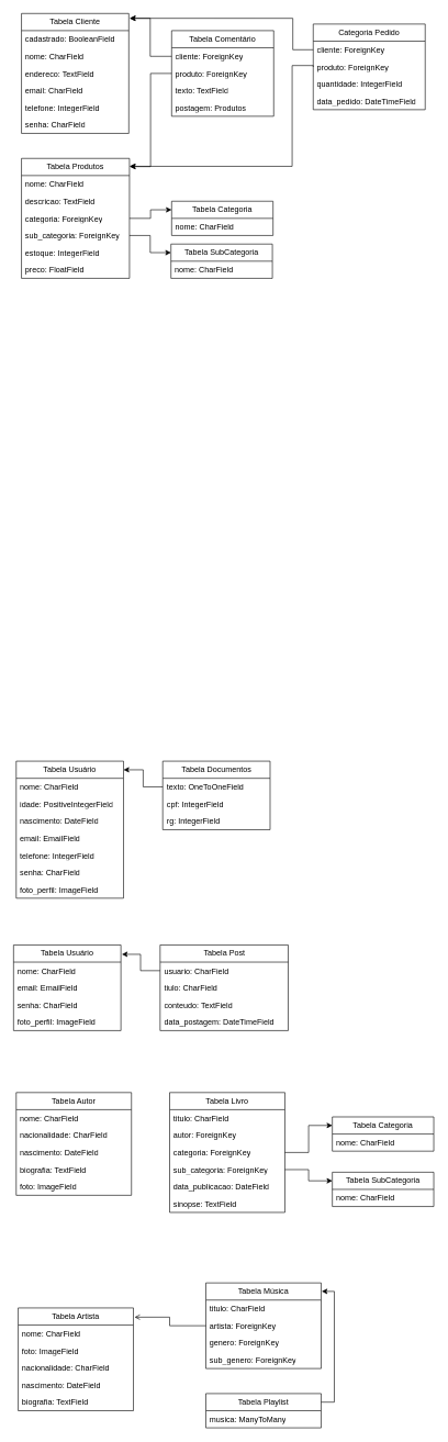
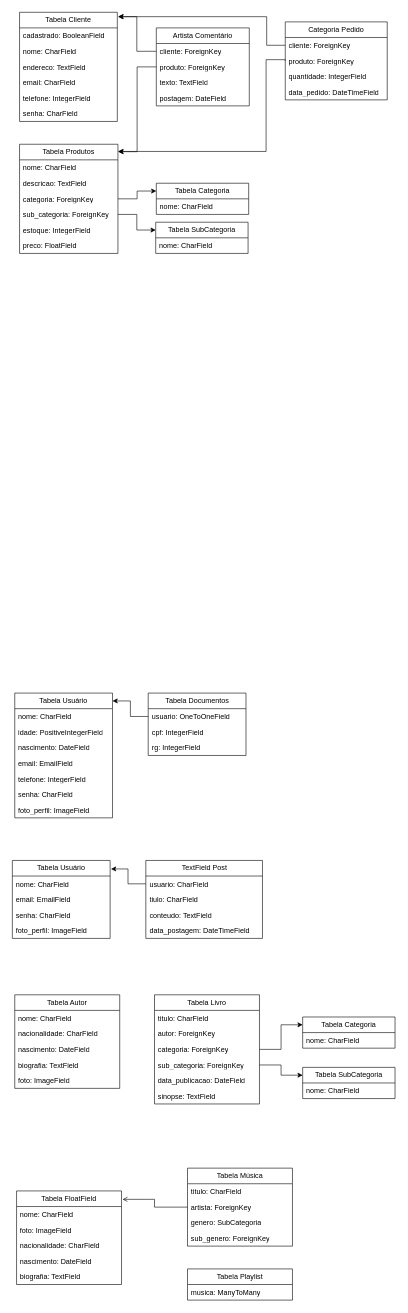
- <mxCell id="20" value="Tabela Comentário" style="swimlane;fontStyle=0;childLayout=stackLayout;horizontal=1;startSize=26;fillColor=none;horizontalStack=0;resizeParent=1;resizeParentMax=0;resizeLast=0;collapsible=1;marginBottom=0;whiteSpace=wrap;html=1;" vertex="1" parent="1"><mxGeometry x="260" y="46" width="155" height="130" as="geometry" /></mxCell>
+ <mxCell id="20" value="Artista Comentário" style="swimlane;fontStyle=0;childLayout=stackLayout;horizontal=1;startSize=26;fillColor=none;horizontalStack=0;resizeParent=1;resizeParentMax=0;resizeLast=0;collapsible=1;marginBottom=0;whiteSpace=wrap;html=1;" vertex="1" parent="1"><mxGeometry x="260" y="46" width="155" height="130" as="geometry" /></mxCell>
- <mxCell id="24" value="postagem: Produtos" style="text;strokeColor=none;fillColor=none;align=left;verticalAlign=top;spacingLeft=4;spacingRight=4;overflow=hidden;rotatable=0;points=[[0,0.5],[1,0.5]];portConstraint=eastwest;whiteSpace=wrap;html=1;" vertex="1" parent="20"><mxGeometry y="104" width="155" height="26" as="geometry" /></mxCell>
+ <mxCell id="24" value="postagem: DateField" style="text;strokeColor=none;fillColor=none;align=left;verticalAlign=top;spacingLeft=4;spacingRight=4;overflow=hidden;rotatable=0;points=[[0,0.5],[1,0.5]];portConstraint=eastwest;whiteSpace=wrap;html=1;" vertex="1" parent="20"><mxGeometry y="104" width="155" height="26" as="geometry" /></mxCell>
- <mxCell id="40" value="texto: OneToOneField" style="text;strokeColor=none;fillColor=none;align=left;verticalAlign=top;spacingLeft=4;spacingRight=4;overflow=hidden;rotatable=0;points=[[0,0.5],[1,0.5]];portConstraint=eastwest;whiteSpace=wrap;html=1;" vertex="1" parent="39"><mxGeometry y="26" width="163" height="26" as="geometry" /></mxCell>
+ <mxCell id="40" value="usuario: OneToOneField" style="text;strokeColor=none;fillColor=none;align=left;verticalAlign=top;spacingLeft=4;spacingRight=4;overflow=hidden;rotatable=0;points=[[0,0.5],[1,0.5]];portConstraint=eastwest;whiteSpace=wrap;html=1;" vertex="1" parent="39"><mxGeometry y="26" width="163" height="26" as="geometry" /></mxCell>
- <mxCell id="48" value="&lt;div&gt;Tabela Post&lt;/div&gt;" style="swimlane;fontStyle=0;childLayout=stackLayout;horizontal=1;startSize=26;fillColor=none;horizontalStack=0;resizeParent=1;resizeParentMax=0;resizeLast=0;collapsible=1;marginBottom=0;whiteSpace=wrap;html=1;" vertex="1" parent="1"><mxGeometry x="242.5" y="1434" width="194.5" height="130" as="geometry"><mxRectangle x="57" y="33" width="114" height="26" as="alternateBounds" /></mxGeometry></mxCell>
+ <mxCell id="48" value="&lt;div&gt;TextField Post&lt;/div&gt;" style="swimlane;fontStyle=0;childLayout=stackLayout;horizontal=1;startSize=26;fillColor=none;horizontalStack=0;resizeParent=1;resizeParentMax=0;resizeLast=0;collapsible=1;marginBottom=0;whiteSpace=wrap;html=1;" vertex="1" parent="1"><mxGeometry x="242.5" y="1434" width="194.5" height="130" as="geometry"><mxRectangle x="57" y="33" width="114" height="26" as="alternateBounds" /></mxGeometry></mxCell>
- <mxCell id="77" value="&lt;div&gt;Tabela Artista&lt;/div&gt;" style="swimlane;fontStyle=0;childLayout=stackLayout;horizontal=1;startSize=26;fillColor=none;horizontalStack=0;resizeParent=1;resizeParentMax=0;resizeLast=0;collapsible=1;marginBottom=0;whiteSpace=wrap;html=1;" vertex="1" parent="1"><mxGeometry x="27" y="1985" width="175" height="156" as="geometry"><mxRectangle x="57" y="33" width="114" height="26" as="alternateBounds" /></mxGeometry></mxCell>
+ <mxCell id="77" value="&lt;div&gt;Tabela FloatField&lt;/div&gt;" style="swimlane;fontStyle=0;childLayout=stackLayout;horizontal=1;startSize=26;fillColor=none;horizontalStack=0;resizeParent=1;resizeParentMax=0;resizeLast=0;collapsible=1;marginBottom=0;whiteSpace=wrap;html=1;" vertex="1" parent="1"><mxGeometry x="27" y="1985" width="175" height="156" as="geometry"><mxRectangle x="57" y="33" width="114" height="26" as="alternateBounds" /></mxGeometry></mxCell>
- <mxCell id="73" value="genero: ForeignKey" style="text;strokeColor=none;fillColor=none;align=left;verticalAlign=top;spacingLeft=4;spacingRight=4;overflow=hidden;rotatable=0;points=[[0,0.5],[1,0.5]];portConstraint=eastwest;whiteSpace=wrap;html=1;" vertex="1" parent="70"><mxGeometry y="78" width="175" height="26" as="geometry" /></mxCell>
+ <mxCell id="73" value="genero: SubCategoria" style="text;strokeColor=none;fillColor=none;align=left;verticalAlign=top;spacingLeft=4;spacingRight=4;overflow=hidden;rotatable=0;points=[[0,0.5],[1,0.5]];portConstraint=eastwest;whiteSpace=wrap;html=1;" vertex="1" parent="70"><mxGeometry y="78" width="175" height="26" as="geometry" /></mxCell>
- <mxCell id="91" style="edgeStyle=orthogonalEdgeStyle;rounded=0;orthogonalLoop=1;jettySize=auto;html=1;exitX=1;exitY=0.25;exitDx=0;exitDy=0;entryX=1.005;entryY=0.099;entryDx=0;entryDy=0;entryPerimeter=0;" edge="1" parent="1" source="75" target="70"><mxGeometry relative="1" as="geometry" /></mxCell>
